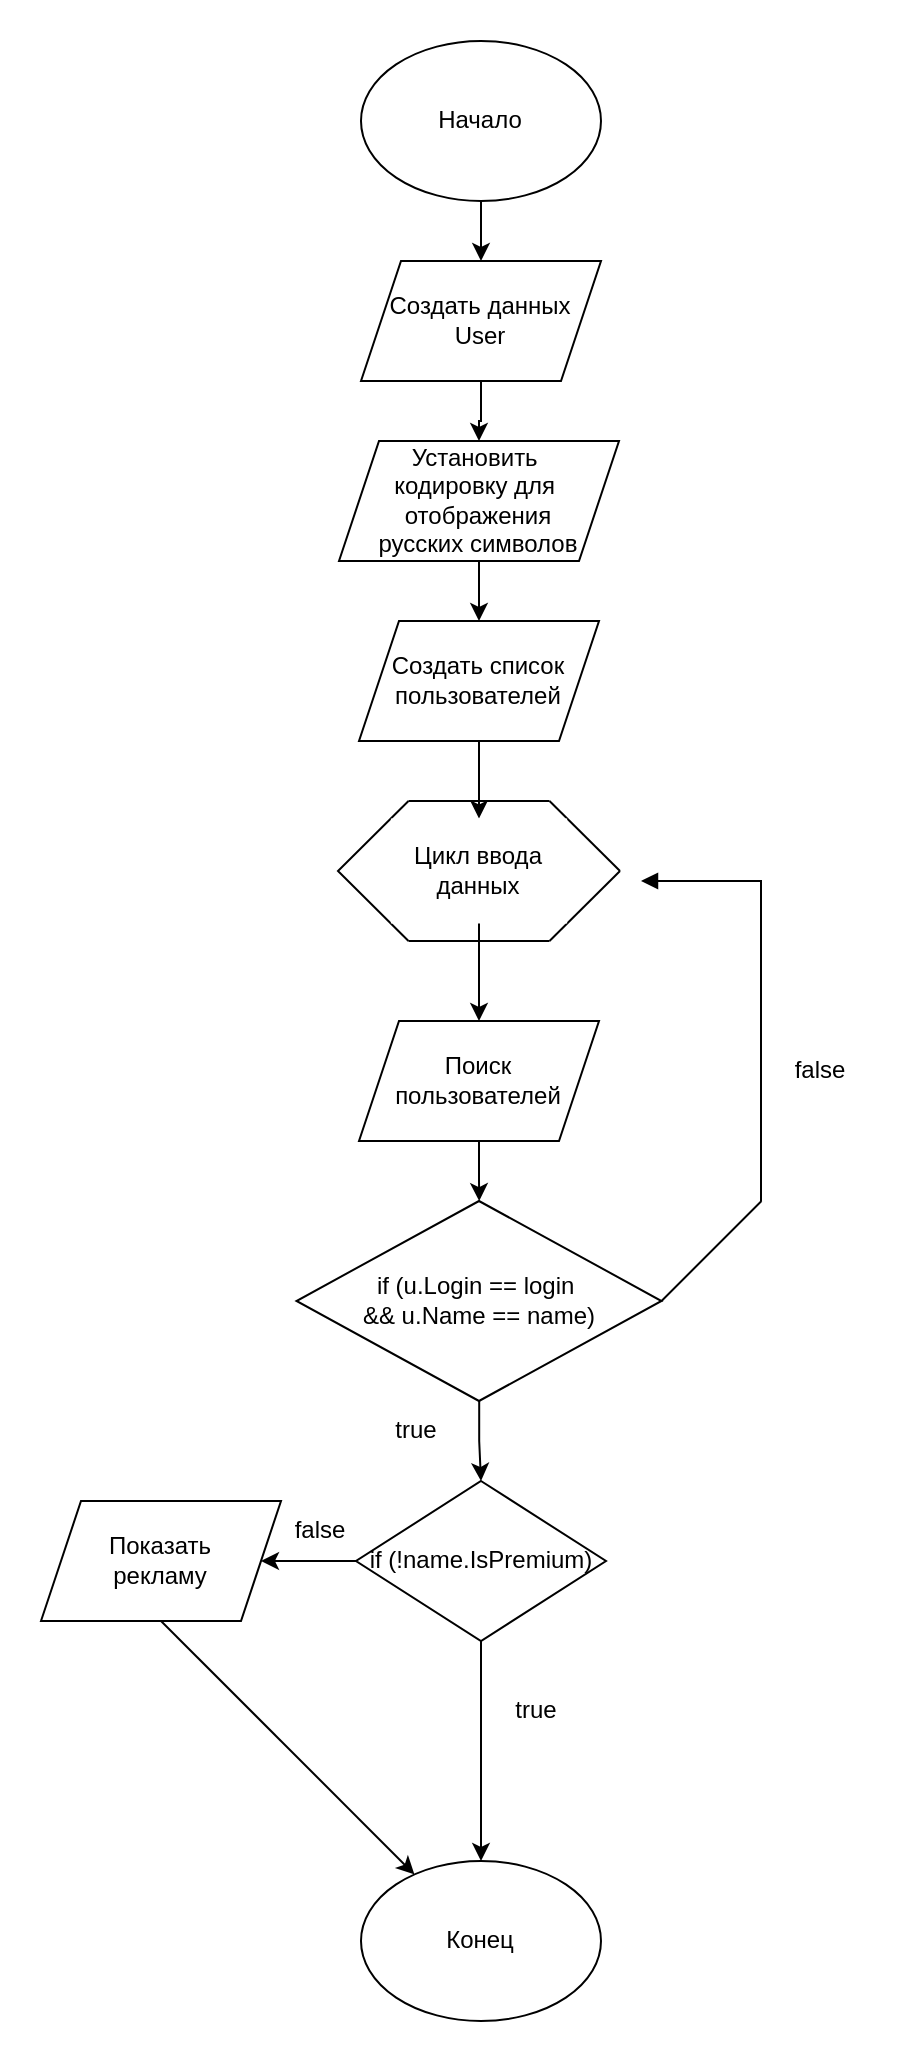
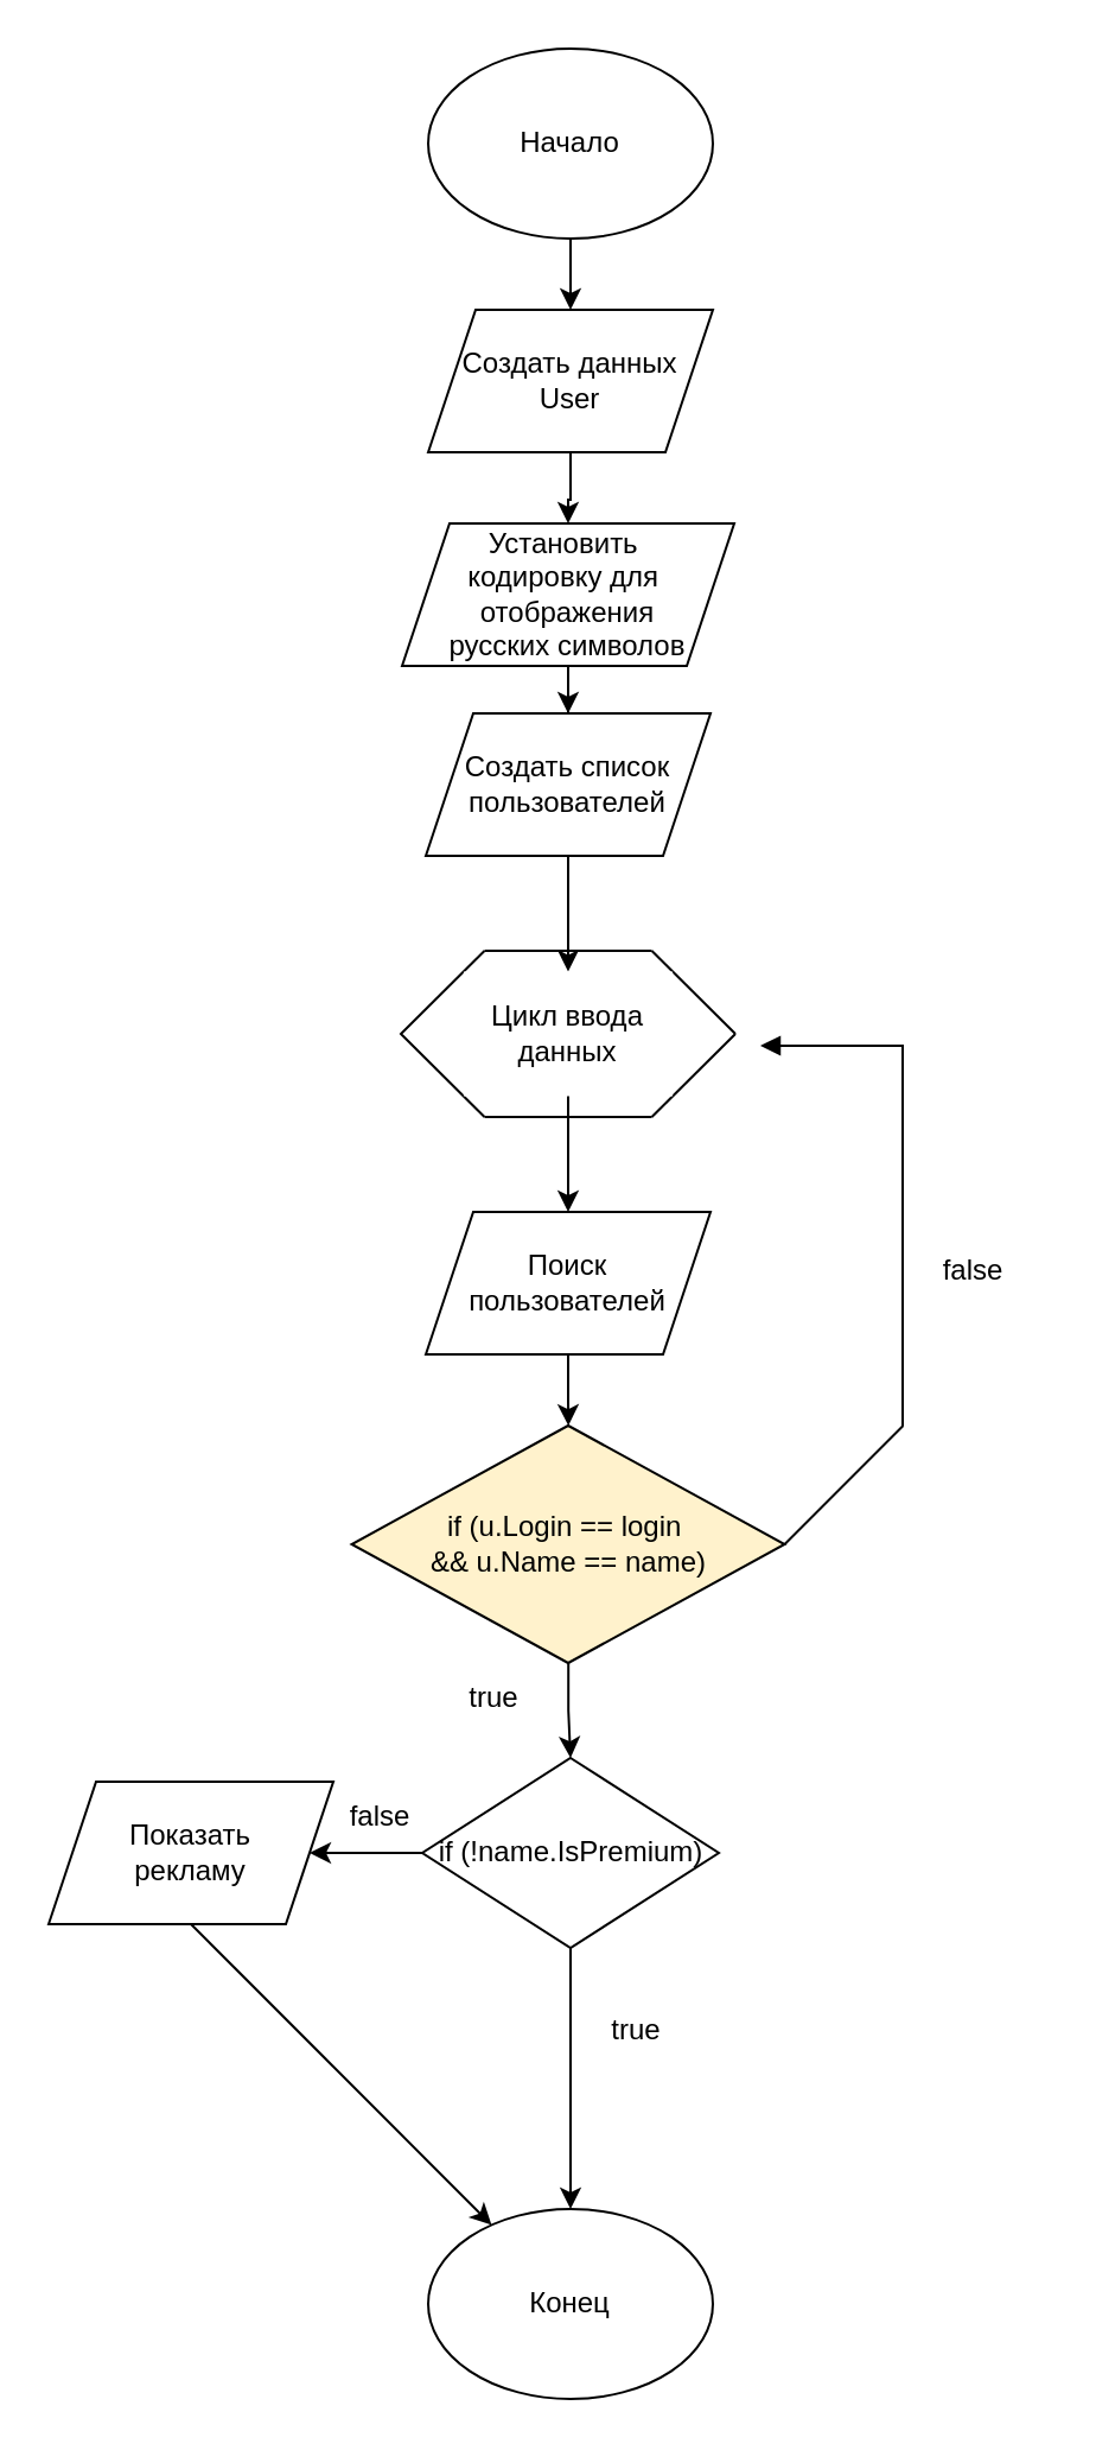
- <mxCell id="7" value="Создать список&lt;div&gt;пользователей&lt;/div&gt;" style="shape=parallelogram;perimeter=parallelogramPerimeter;whiteSpace=wrap;html=1;fixedSize=1;" vertex="1" parent="1"><mxGeometry x="179" y="310" width="120" height="60" as="geometry" /></mxCell>
+ <mxCell id="7" value="Создать список&lt;div&gt;пользователей&lt;/div&gt;" style="shape=parallelogram;perimeter=parallelogramPerimeter;whiteSpace=wrap;html=1;fixedSize=1;" vertex="1" parent="1"><mxGeometry x="179" y="300" width="120" height="60" as="geometry" /></mxCell>
- <mxCell id="26" value="if (u.Login == login&amp;nbsp;&lt;div&gt;&amp;amp;&amp;amp; u.Name == name)&lt;/div&gt;" style="rhombus;whiteSpace=wrap;html=1;" vertex="1" parent="1"><mxGeometry x="147.75" y="600" width="182.5" height="100" as="geometry" /></mxCell>
+ <mxCell id="26" value="if (u.Login == login&amp;nbsp;&lt;div&gt;&amp;amp;&amp;amp; u.Name == name)&lt;/div&gt;" style="rhombus;whiteSpace=wrap;html=1;fillColor=#fff2cc;" vertex="1" parent="1"><mxGeometry x="147.75" y="600" width="182.5" height="100" as="geometry" /></mxCell>
